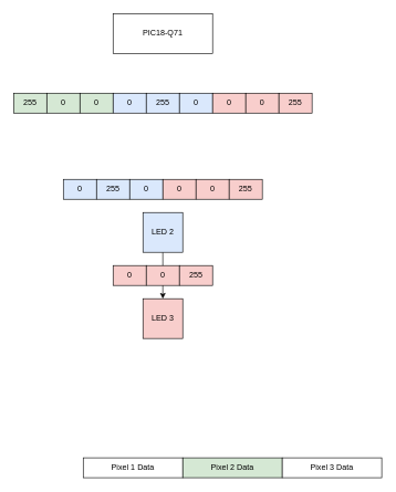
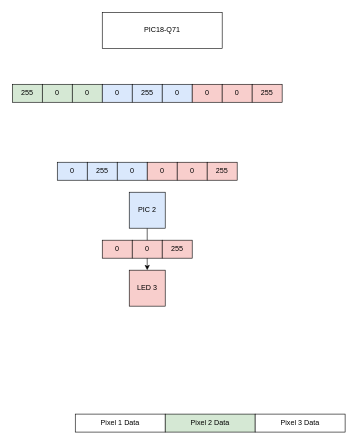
- <mxCell id="26" value="PIC18-Q71" style="rounded=0;whiteSpace=wrap;html=1;" vertex="1" parent="1"><mxGeometry x="170" y="20" width="150" height="60" as="geometry" /></mxCell>
+ <mxCell id="26" value="PIC18-Q71" style="rounded=0;whiteSpace=wrap;html=1;" vertex="1" parent="1"><mxGeometry x="170" y="20" width="200" height="60" as="geometry" /></mxCell>
- <mxCell id="3" value="&lt;div&gt;LED 2&lt;/div&gt;" style="rounded=0;whiteSpace=wrap;html=1;fillColor=#dae8fc;strokeColor=#000000;" vertex="1" parent="1"><mxGeometry x="215" y="320" width="60" height="60" as="geometry" /></mxCell>
+ <mxCell id="3" value="&lt;div&gt;PIC 2&lt;/div&gt;" style="rounded=0;whiteSpace=wrap;html=1;fillColor=#dae8fc;strokeColor=#000000;" vertex="1" parent="1"><mxGeometry x="215" y="320" width="60" height="60" as="geometry" /></mxCell>
